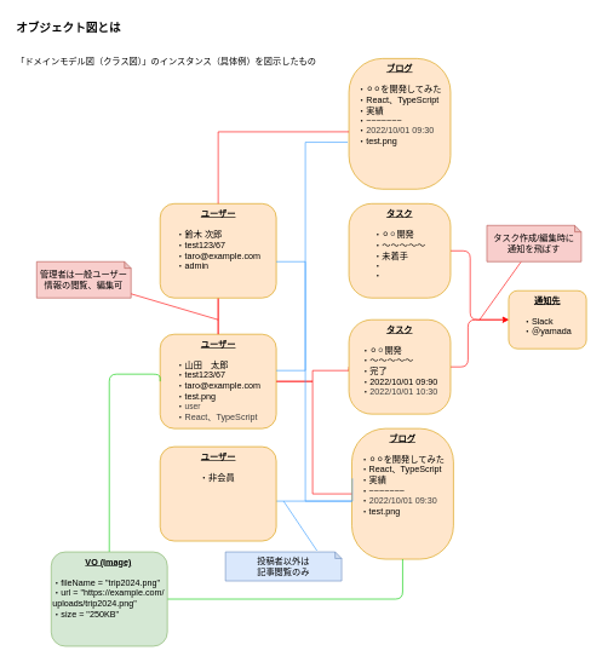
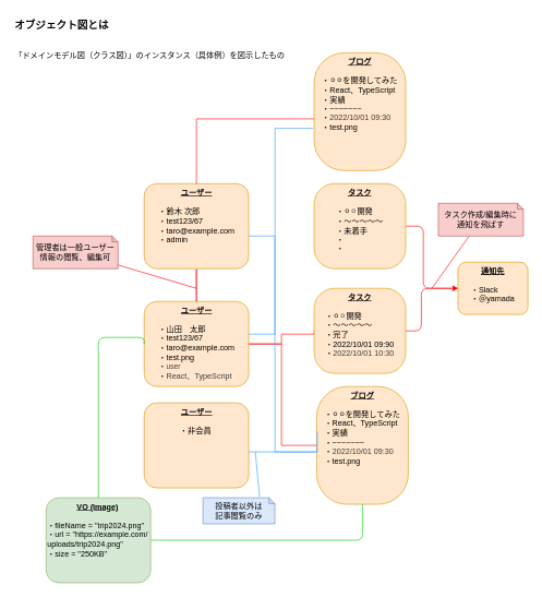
- <mxCell id="23" value="投稿者以外は&lt;br&gt;記事閲覧のみ" style="shape=note;whiteSpace=wrap;html=1;backgroundOutline=1;darkOpacity=0.05;fontFamily=Helvetica;fontSize=12;labelBackgroundColor=none;fillColor=#dae8fc;strokeColor=#6c8ebf;size=9;" parent="1" vertex="1"><mxGeometry x="310" y="760" width="160" height="40" as="geometry" /></mxCell>
+ <mxCell id="23" value="投稿者以外は&lt;br&gt;記事閲覧のみ" style="shape=note;whiteSpace=wrap;html=1;backgroundOutline=1;darkOpacity=0.05;fontFamily=Helvetica;fontSize=12;labelBackgroundColor=none;fillColor=#dae8fc;strokeColor=#6c8ebf;size=9;" parent="1" vertex="1"><mxGeometry x="310" y="760" width="110" height="40" as="geometry" /></mxCell>
